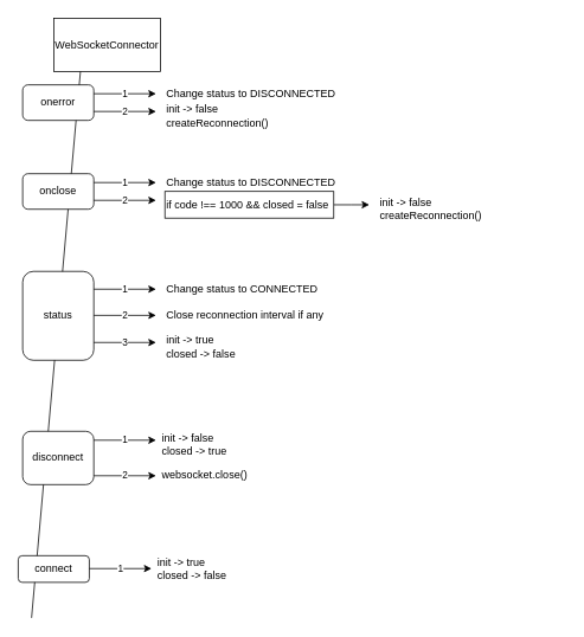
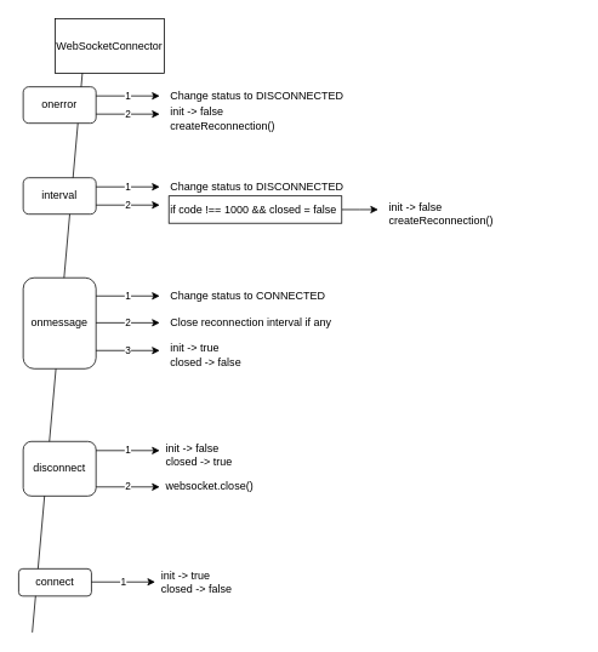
- <mxCell id="9" value="onclose" style="rounded=1;whiteSpace=wrap;html=1;" vertex="1" parent="1"><mxGeometry x="25" y="195" width="80" height="40" as="geometry" /></mxCell>
+ <mxCell id="9" value="interval" style="rounded=1;whiteSpace=wrap;html=1;" vertex="1" parent="1"><mxGeometry x="25" y="195" width="80" height="40" as="geometry" /></mxCell>
- <mxCell id="16" value="status" style="rounded=1;whiteSpace=wrap;html=1;" vertex="1" parent="1"><mxGeometry x="25" y="305" width="80" height="100" as="geometry" /></mxCell>
+ <mxCell id="16" value="onmessage" style="rounded=1;whiteSpace=wrap;html=1;" vertex="1" parent="1"><mxGeometry x="25" y="305" width="80" height="100" as="geometry" /></mxCell>
